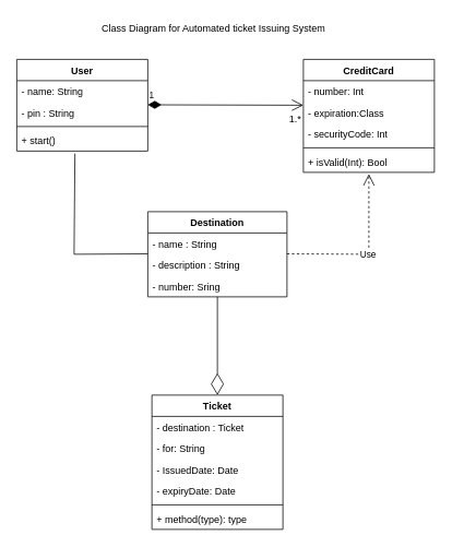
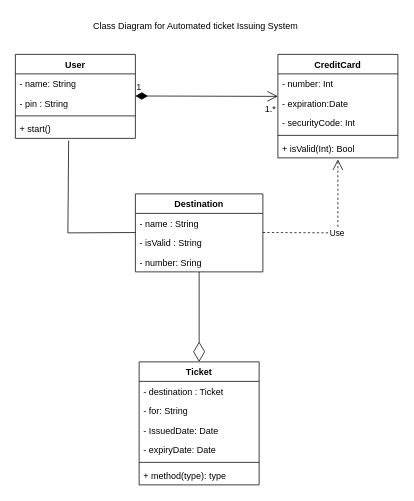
- <mxCell id="20" value="- expiration:Class" style="text;strokeColor=none;fillColor=none;align=left;verticalAlign=top;spacingLeft=4;spacingRight=4;overflow=hidden;rotatable=0;points=[[0,0.5],[1,0.5]];portConstraint=eastwest;whiteSpace=wrap;html=1;" vertex="1" parent="18"><mxGeometry y="52" width="160" height="26" as="geometry" /></mxCell>
+ <mxCell id="20" value="- expiration:Date" style="text;strokeColor=none;fillColor=none;align=left;verticalAlign=top;spacingLeft=4;spacingRight=4;overflow=hidden;rotatable=0;points=[[0,0.5],[1,0.5]];portConstraint=eastwest;whiteSpace=wrap;html=1;" vertex="1" parent="18"><mxGeometry y="52" width="160" height="26" as="geometry" /></mxCell>
- <mxCell id="16" value="- description : String" style="text;strokeColor=none;fillColor=none;align=left;verticalAlign=top;spacingLeft=4;spacingRight=4;overflow=hidden;rotatable=0;points=[[0,0.5],[1,0.5]];portConstraint=eastwest;whiteSpace=wrap;html=1;" vertex="1" parent="14"><mxGeometry y="52" width="170" height="26" as="geometry" /></mxCell>
+ <mxCell id="16" value="- isValid : String" style="text;strokeColor=none;fillColor=none;align=left;verticalAlign=top;spacingLeft=4;spacingRight=4;overflow=hidden;rotatable=0;points=[[0,0.5],[1,0.5]];portConstraint=eastwest;whiteSpace=wrap;html=1;" vertex="1" parent="14"><mxGeometry y="52" width="170" height="26" as="geometry" /></mxCell>
